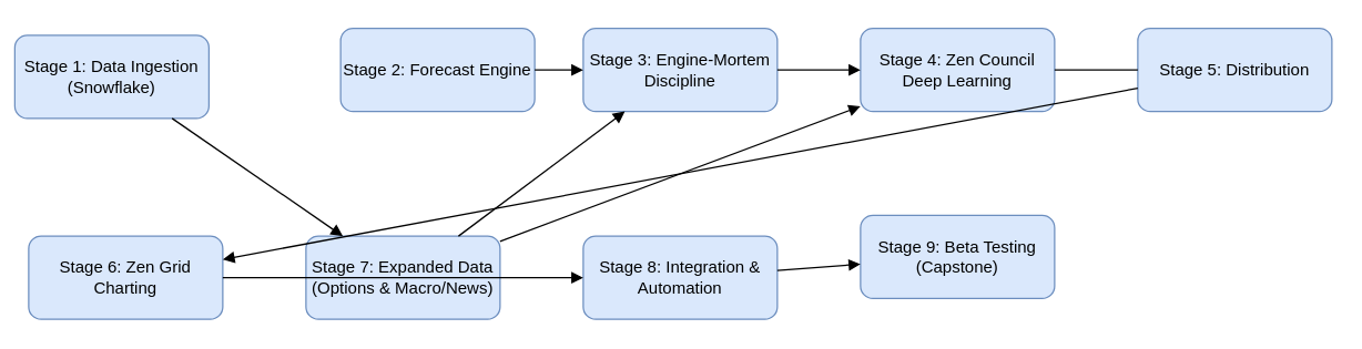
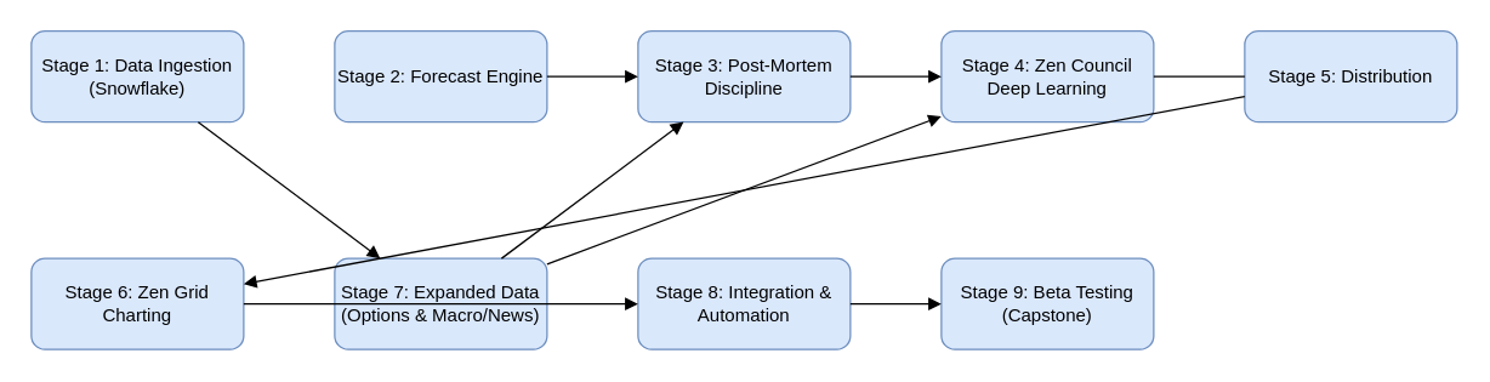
- <mxCell id="3" value="Stage 2: Forecast Engine" style="shape=rectangle;rounded=1;whiteSpace=wrap;html=1;fillColor=#dae8fc;strokeColor=#6c8ebf;" parent="1" vertex="1"><mxGeometry x="245" y="20" width="140" height="60" as="geometry" /></mxCell>
+ <mxCell id="3" value="Stage 2: Forecast Engine" style="shape=rectangle;rounded=1;whiteSpace=wrap;html=1;fillColor=#dae8fc;strokeColor=#6c8ebf;" parent="1" vertex="1"><mxGeometry x="220" y="20" width="140" height="60" as="geometry" /></mxCell>
- <mxCell id="4" value="Stage 3: Engine-Mortem Discipline" style="shape=rectangle;rounded=1;whiteSpace=wrap;html=1;fillColor=#dae8fc;strokeColor=#6c8ebf;" parent="1" vertex="1"><mxGeometry x="420" y="20" width="140" height="60" as="geometry" /></mxCell>
+ <mxCell id="4" value="Stage 3: Post-Mortem Discipline" style="shape=rectangle;rounded=1;whiteSpace=wrap;html=1;fillColor=#dae8fc;strokeColor=#6c8ebf;" parent="1" vertex="1"><mxGeometry x="420" y="20" width="140" height="60" as="geometry" /></mxCell>
- <mxCell id="2" value="Stage 1: Data Ingestion (Snowflake)" style="shape=rectangle;rounded=1;whiteSpace=wrap;html=1;fillColor=#dae8fc;strokeColor=#6c8ebf;" parent="1" vertex="1"><mxGeometry x="10" y="25" width="140" height="60" as="geometry" /></mxCell>
+ <mxCell id="2" value="Stage 1: Data Ingestion (Snowflake)" style="shape=rectangle;rounded=1;whiteSpace=wrap;html=1;fillColor=#dae8fc;strokeColor=#6c8ebf;" parent="1" vertex="1"><mxGeometry x="20" y="20" width="140" height="60" as="geometry" /></mxCell>
- <mxCell id="10" value="Stage 9: Beta Testing (Capstone)" style="shape=rectangle;rounded=1;whiteSpace=wrap;html=1;fillColor=#dae8fc;strokeColor=#6c8ebf;" parent="1" vertex="1"><mxGeometry x="620" y="155" width="140" height="60" as="geometry" /></mxCell>
+ <mxCell id="10" value="Stage 9: Beta Testing (Capstone)" style="shape=rectangle;rounded=1;whiteSpace=wrap;html=1;fillColor=#dae8fc;strokeColor=#6c8ebf;" parent="1" vertex="1"><mxGeometry x="620" y="170" width="140" height="60" as="geometry" /></mxCell>
